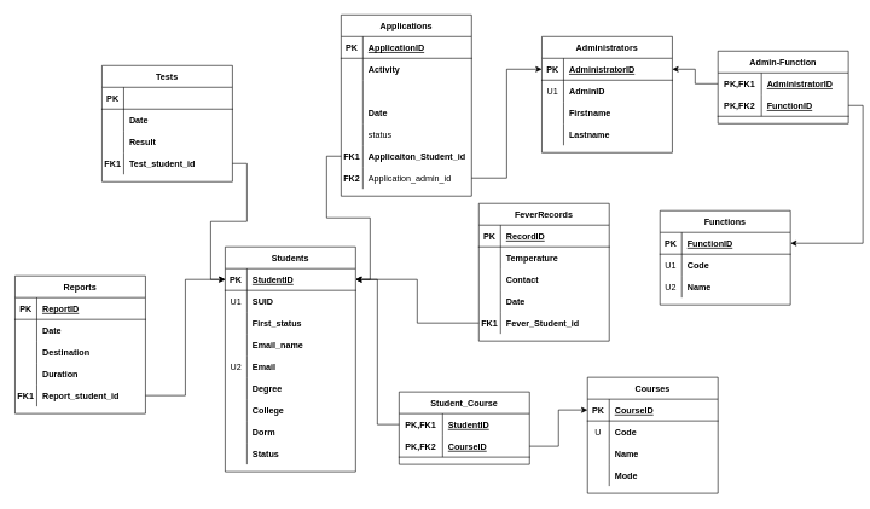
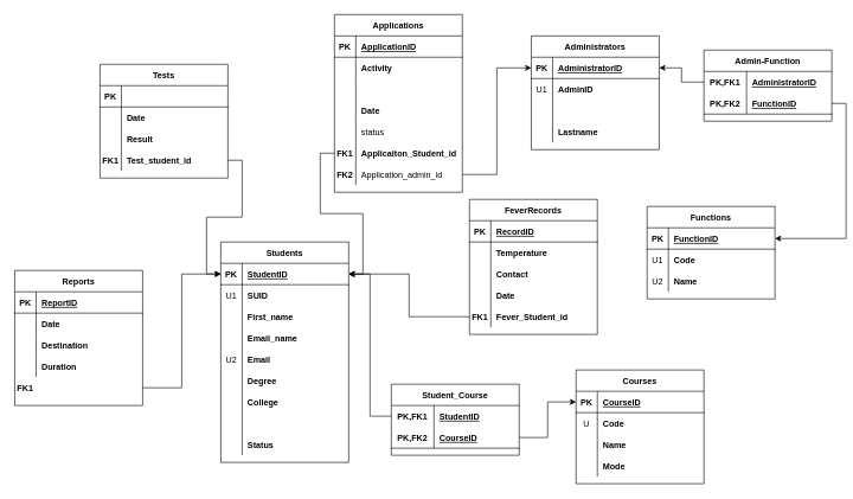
- <mxCell id="131" value="Firstname" style="shape=partialRectangle;connectable=0;fillColor=none;top=0;left=0;bottom=0;right=0;align=left;spacingLeft=6;overflow=hidden;fontStyle=1" parent="129" vertex="1"><mxGeometry x="30" width="150" height="30" as="geometry" /></mxCell>
- <mxCell id="13" value="First_status" style="shape=partialRectangle;connectable=0;fillColor=none;top=0;left=0;bottom=0;right=0;align=left;spacingLeft=6;overflow=hidden;fontStyle=1" parent="11" vertex="1"><mxGeometry x="30" width="150" height="30" as="geometry" /></mxCell>
+ <mxCell id="13" value="First_name" style="shape=partialRectangle;connectable=0;fillColor=none;top=0;left=0;bottom=0;right=0;align=left;spacingLeft=6;overflow=hidden;fontStyle=1" parent="11" vertex="1"><mxGeometry x="30" width="150" height="30" as="geometry" /></mxCell>
- <mxCell id="99" value="Report_student_id" style="shape=partialRectangle;connectable=0;fillColor=none;top=0;left=0;bottom=0;right=0;align=left;spacingLeft=6;overflow=hidden;fontStyle=1" parent="97" vertex="1"><mxGeometry x="30" width="150" height="30" as="geometry" /></mxCell>
- <mxCell id="28" value="Dorm" style="shape=partialRectangle;connectable=0;fillColor=none;top=0;left=0;bottom=0;right=0;align=left;spacingLeft=6;overflow=hidden;fontStyle=1" parent="26" vertex="1"><mxGeometry x="30" width="150" height="30" as="geometry" /></mxCell>
